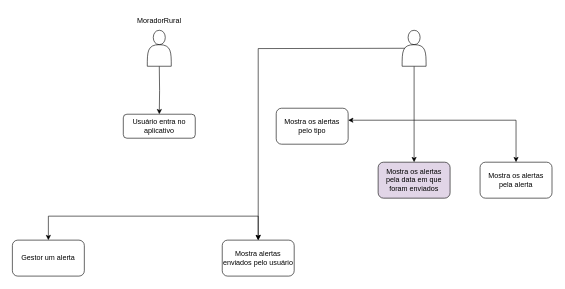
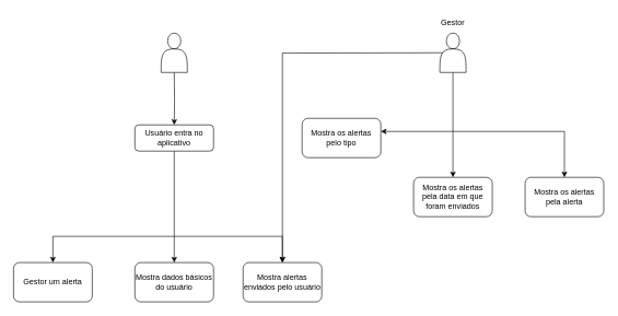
- <mxCell id="19" value="MoradorRural" style="text;html=1;strokeColor=none;fillColor=none;align=center;verticalAlign=middle;whiteSpace=wrap;rounded=0;" vertex="1" parent="1"><mxGeometry x="235" y="20" width="60" height="30" as="geometry" /></mxCell>
+ <mxCell id="20" value="Gestor" style="text;html=1;strokeColor=none;fillColor=none;align=center;verticalAlign=middle;whiteSpace=wrap;rounded=0;" vertex="1" parent="1"><mxGeometry x="660" y="20" width="60" height="30" as="geometry" /></mxCell>
- <mxCell id="13" value="&lt;div&gt;Mostra os alertas pela data em que foram enviados&lt;/div&gt;" style="rounded=1;whiteSpace=wrap;html=1;fillColor=#e1d5e7;" vertex="1" parent="1"><mxGeometry x="630" y="270" width="120" height="60" as="geometry" /></mxCell>
+ <mxCell id="13" value="&lt;div&gt;Mostra os alertas pela data em que foram enviados&lt;/div&gt;" style="rounded=1;whiteSpace=wrap;html=1;" vertex="1" parent="1"><mxGeometry x="630" y="270" width="120" height="60" as="geometry" /></mxCell>
+ <mxCell id="2" value="" style="edgeStyle=orthogonalEdgeStyle;rounded=0;orthogonalLoop=1;jettySize=auto;html=1;" edge="1" parent="1" source="3" target="7"><mxGeometry relative="1" as="geometry" /></mxCell>
+ <mxCell id="7" value="&lt;div&gt;Mostra dados básicos do usuário&lt;/div&gt;" style="whiteSpace=wrap;html=1;rounded=1;glass=0;strokeWidth=1;shadow=0;" vertex="1" parent="1"><mxGeometry x="205" y="400" width="120" height="60" as="geometry" /></mxCell>
